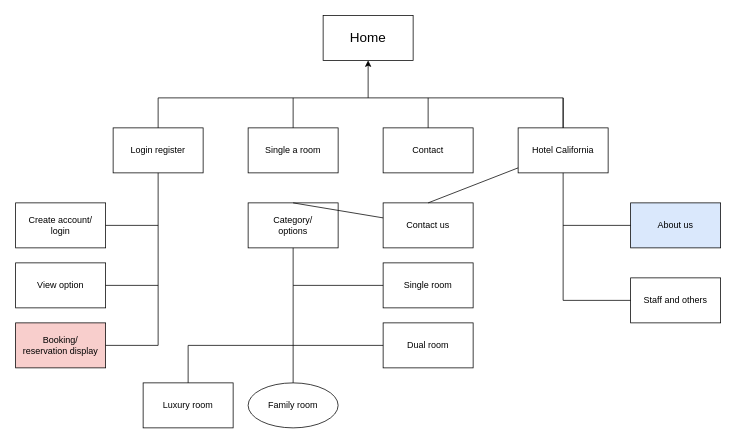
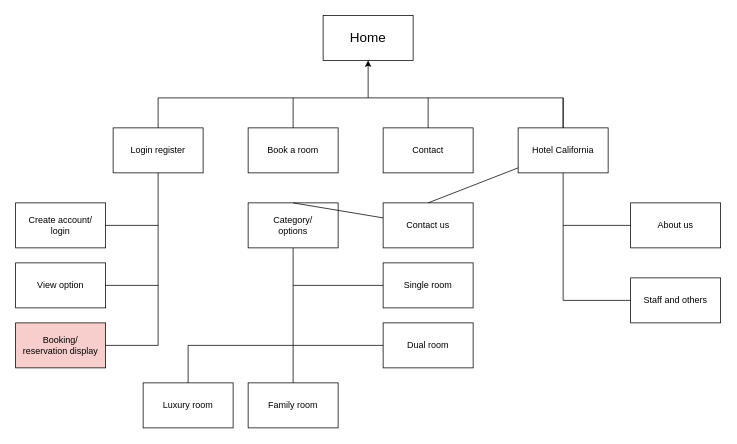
- <mxCell id="6" value="Single a room" style="rounded=0;whiteSpace=wrap;html=1;" vertex="1" parent="1"><mxGeometry x="330" y="170" width="120" height="60" as="geometry" /></mxCell>
+ <mxCell id="6" value="Book a room" style="rounded=0;whiteSpace=wrap;html=1;" vertex="1" parent="1"><mxGeometry x="330" y="170" width="120" height="60" as="geometry" /></mxCell>
- <mxCell id="14" value="About us" style="rounded=0;whiteSpace=wrap;html=1;fillColor=#dae8fc;" vertex="1" parent="1"><mxGeometry x="840" y="270" width="120" height="60" as="geometry" /></mxCell>
+ <mxCell id="14" value="About us" style="rounded=0;whiteSpace=wrap;html=1;" vertex="1" parent="1"><mxGeometry x="840" y="270" width="120" height="60" as="geometry" /></mxCell>
- <mxCell id="33" value="Family room" style="ellipse;whiteSpace=wrap;html=1;" vertex="1" parent="1"><mxGeometry x="330" y="510" width="120" height="60" as="geometry" /></mxCell>
+ <mxCell id="33" value="Family room" style="rounded=0;whiteSpace=wrap;html=1;" vertex="1" parent="1"><mxGeometry x="330" y="510" width="120" height="60" as="geometry" /></mxCell>
